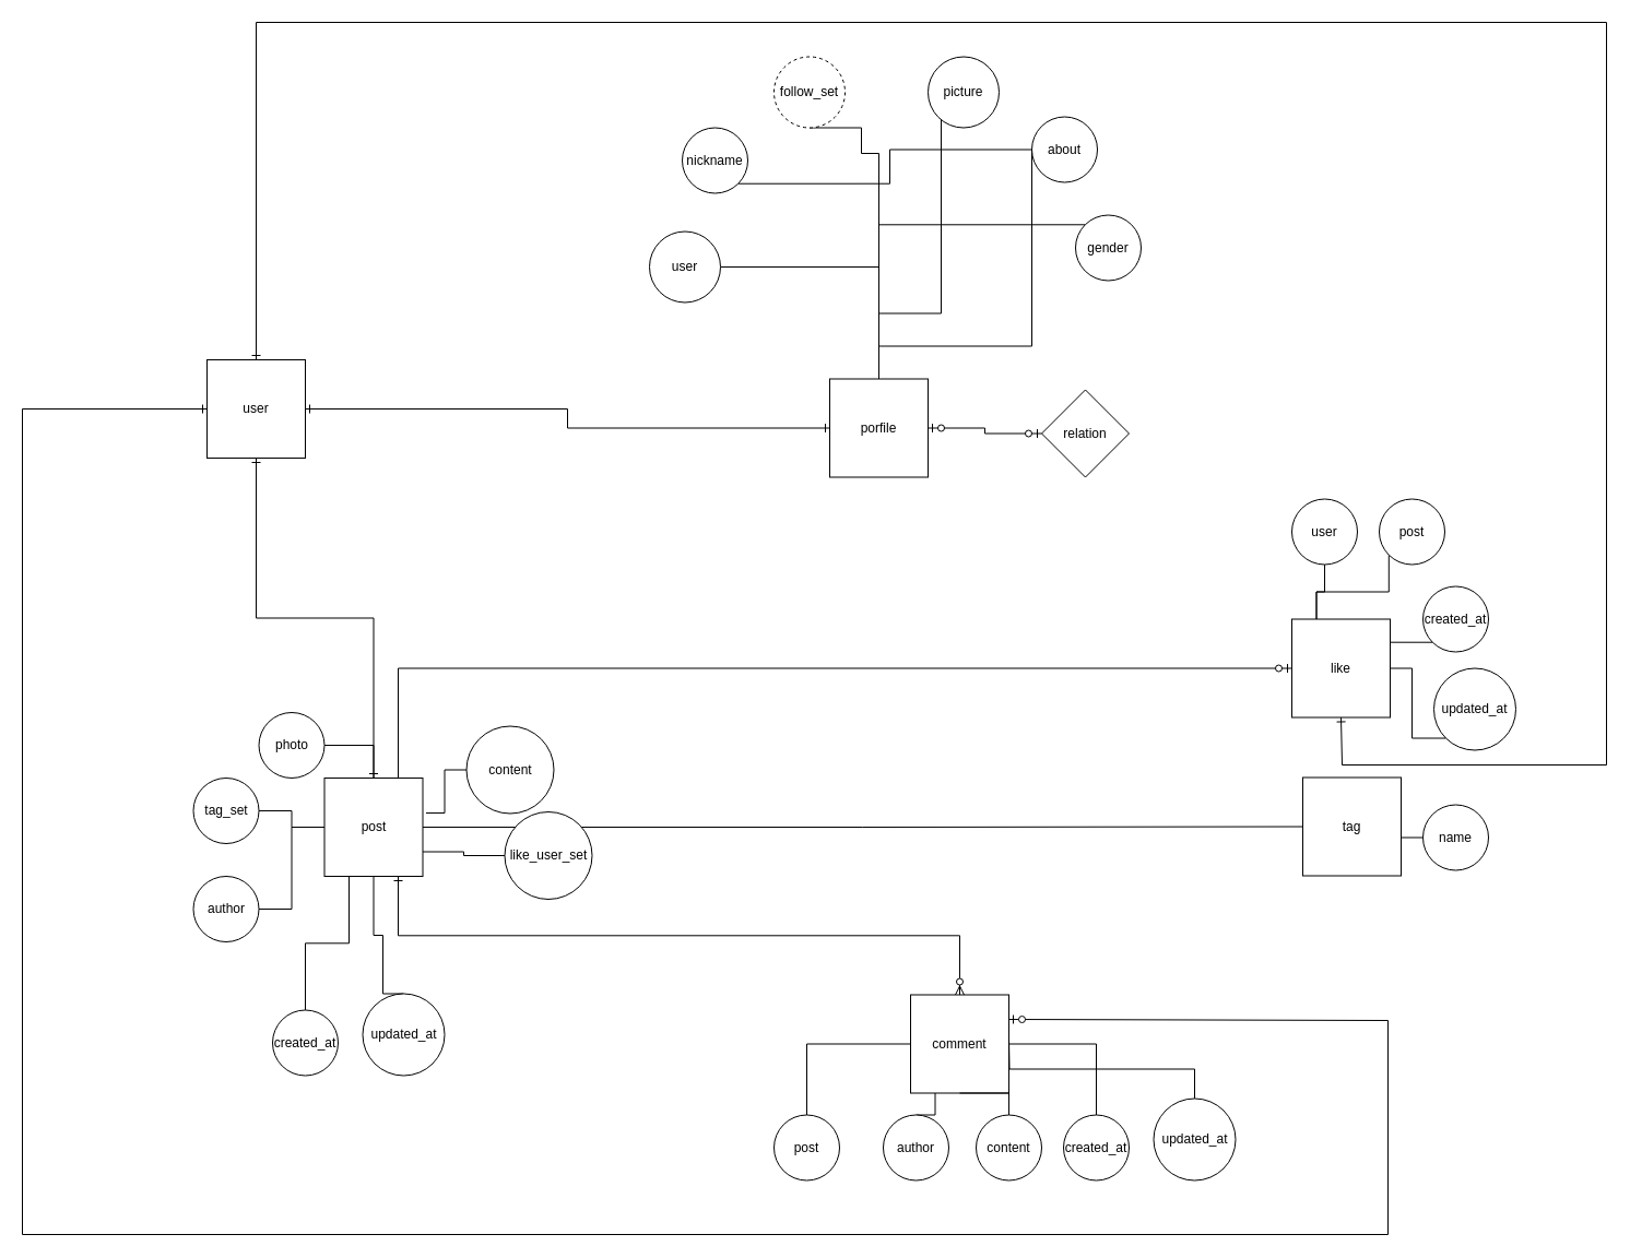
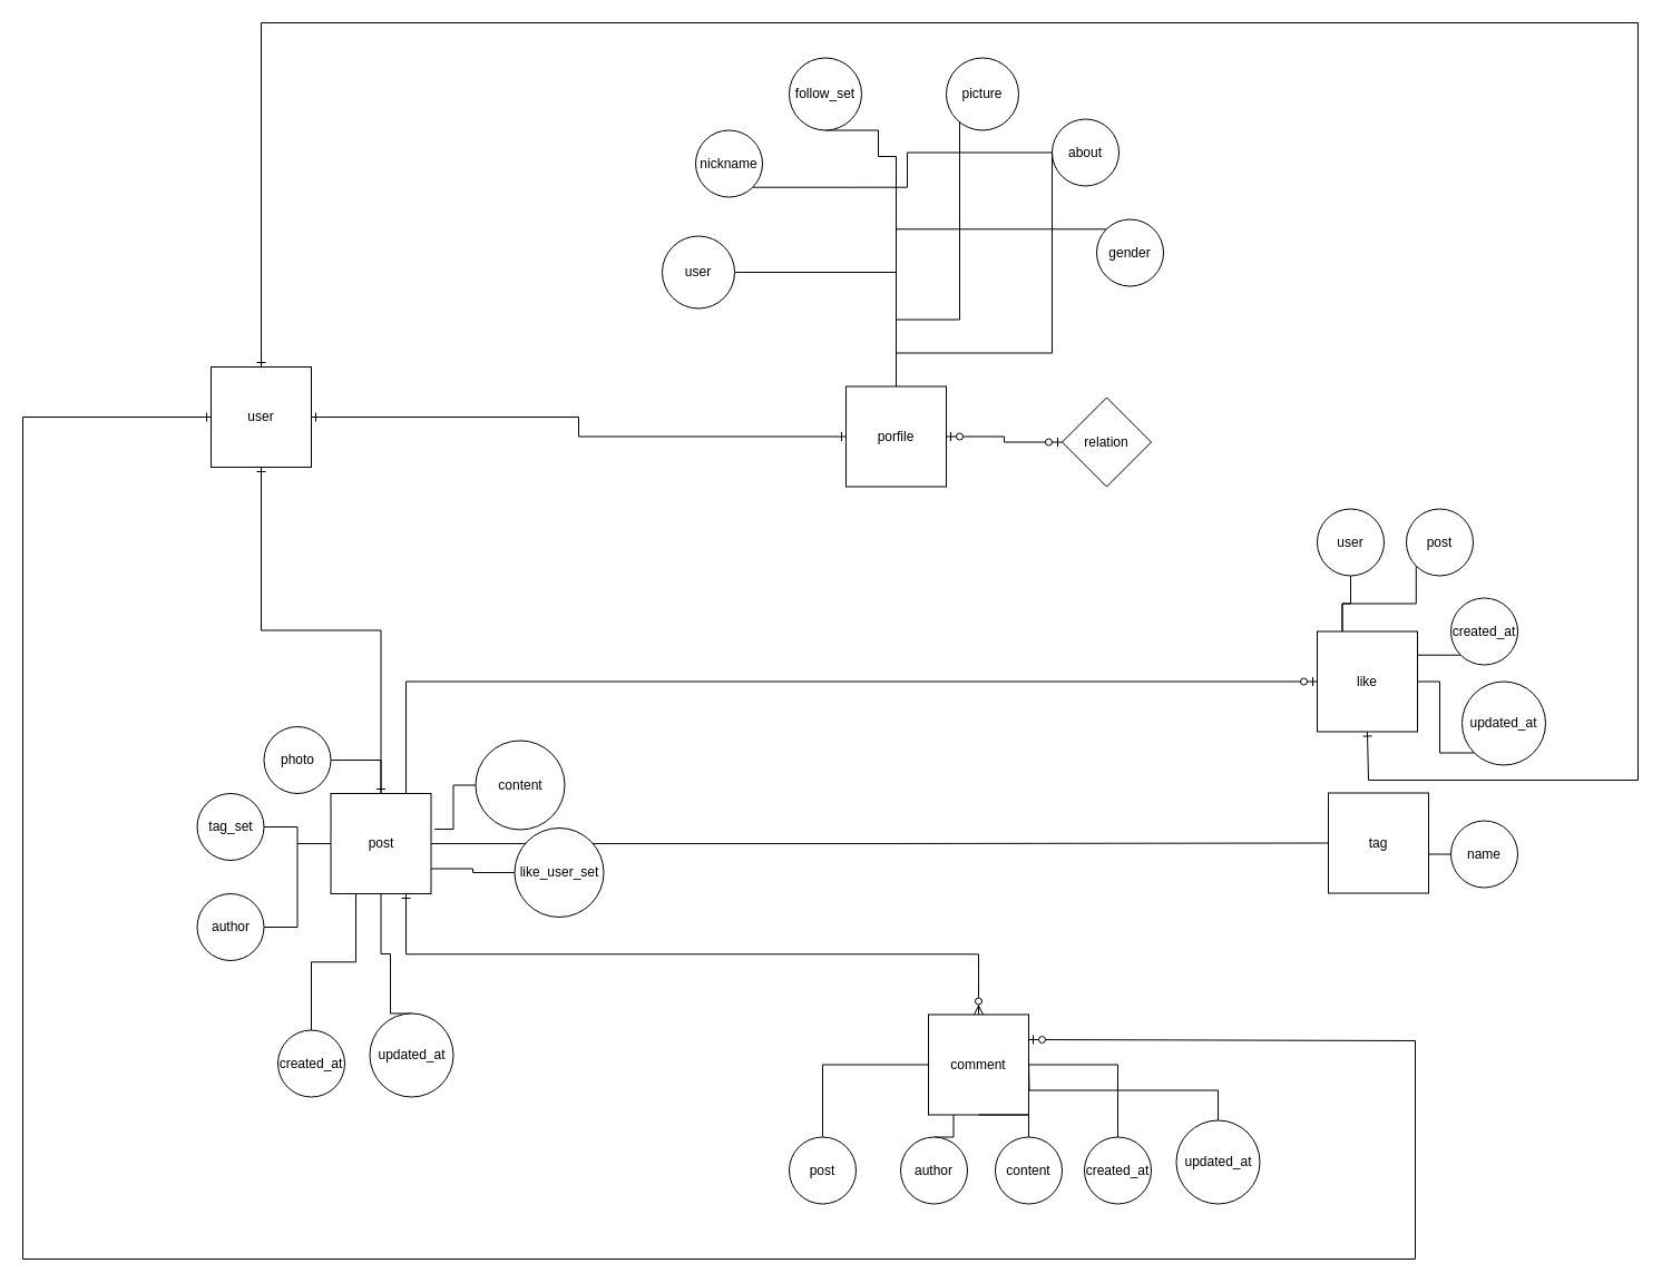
- <mxCell id="20" value="follow_set&lt;br&gt;" style="ellipse;whiteSpace=wrap;html=1;aspect=fixed;dashed=1;" vertex="1" parent="1"><mxGeometry x="708" y="51.5" width="65" height="65" as="geometry" /></mxCell>
+ <mxCell id="20" value="follow_set&lt;br&gt;" style="ellipse;whiteSpace=wrap;html=1;aspect=fixed;" vertex="1" parent="1"><mxGeometry x="708" y="51.5" width="65" height="65" as="geometry" /></mxCell>
